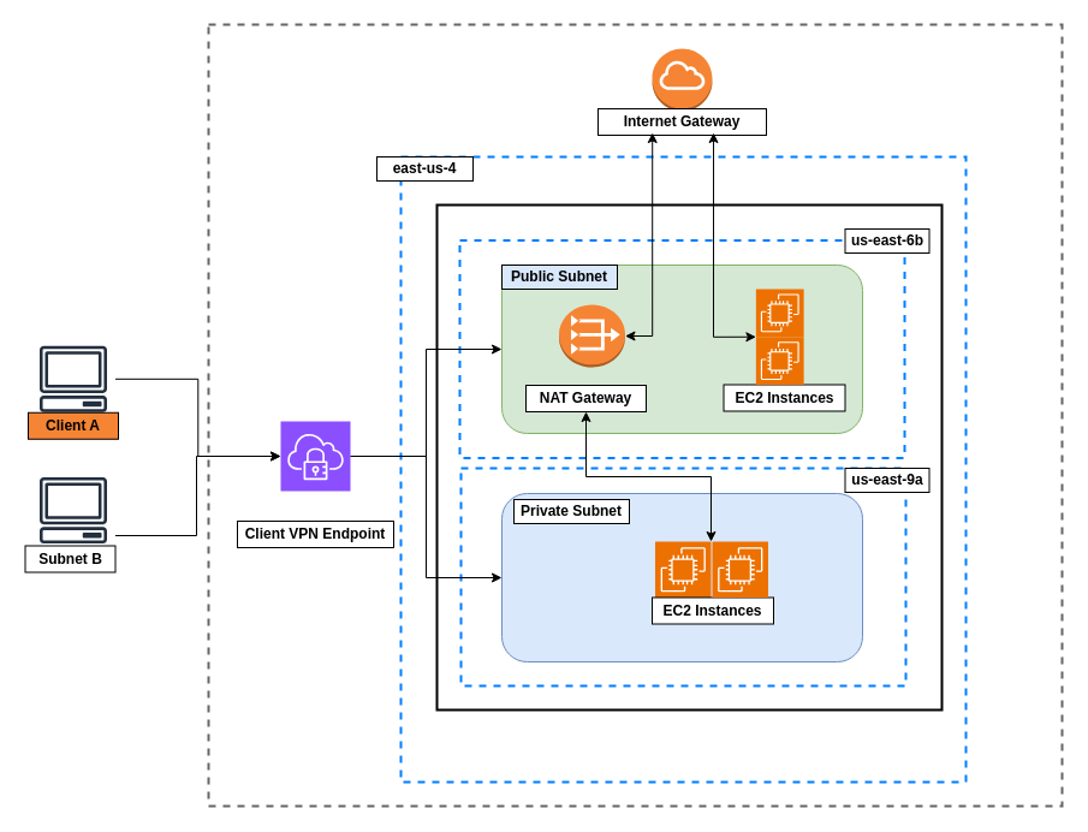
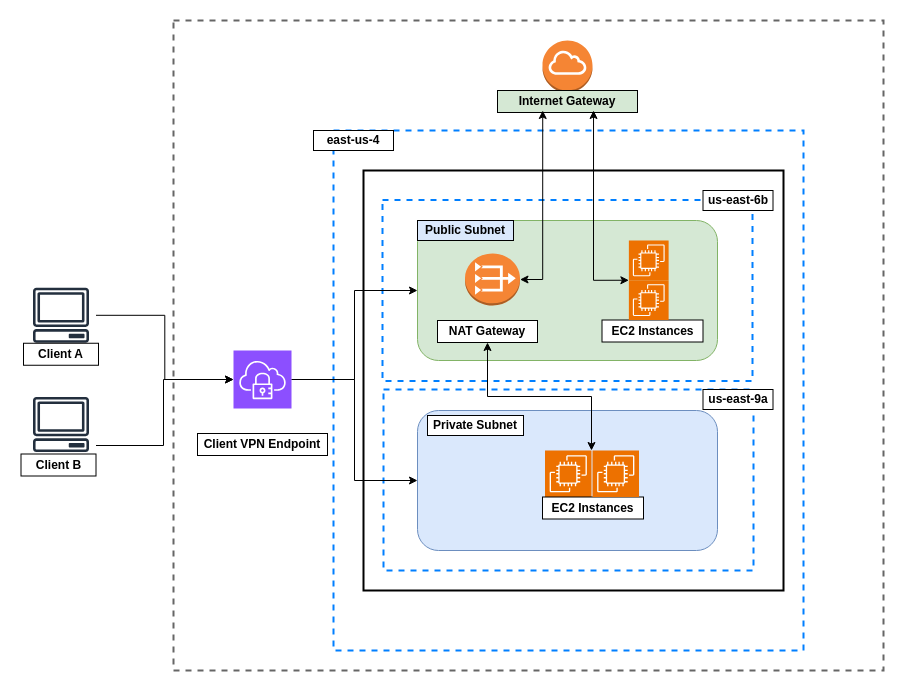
- <mxCell id="8" value="&lt;b&gt;Internet Gateway&lt;/b&gt;" style="rounded=0;whiteSpace=wrap;html=1;" parent="1" vertex="1"><mxGeometry x="497" y="90" width="140" height="22" as="geometry" /></mxCell>
+ <mxCell id="8" value="&lt;b&gt;Internet Gateway&lt;/b&gt;" style="rounded=0;whiteSpace=wrap;html=1;fillColor=#d5e8d4;" parent="1" vertex="1"><mxGeometry x="497" y="90" width="140" height="22" as="geometry" /></mxCell>
- <mxCell id="27" value="&lt;b&gt;Client A&lt;/b&gt;" style="rounded=0;whiteSpace=wrap;html=1;fillColor=#f58534;" parent="1" vertex="1"><mxGeometry x="23" y="342.75" width="75" height="22" as="geometry" /></mxCell>
+ <mxCell id="27" value="&lt;b&gt;Client A&lt;/b&gt;" style="rounded=0;whiteSpace=wrap;html=1;" parent="1" vertex="1"><mxGeometry x="23" y="342.75" width="75" height="22" as="geometry" /></mxCell>
- <mxCell id="30" value="&lt;b&gt;Subnet B&lt;/b&gt;" style="rounded=0;whiteSpace=wrap;html=1;" parent="1" vertex="1"><mxGeometry x="20.5" y="453.5" width="75" height="22" as="geometry" /></mxCell>
+ <mxCell id="30" value="&lt;b&gt;Client B&lt;/b&gt;" style="rounded=0;whiteSpace=wrap;html=1;" parent="1" vertex="1"><mxGeometry x="20.5" y="453.5" width="75" height="22" as="geometry" /></mxCell>
